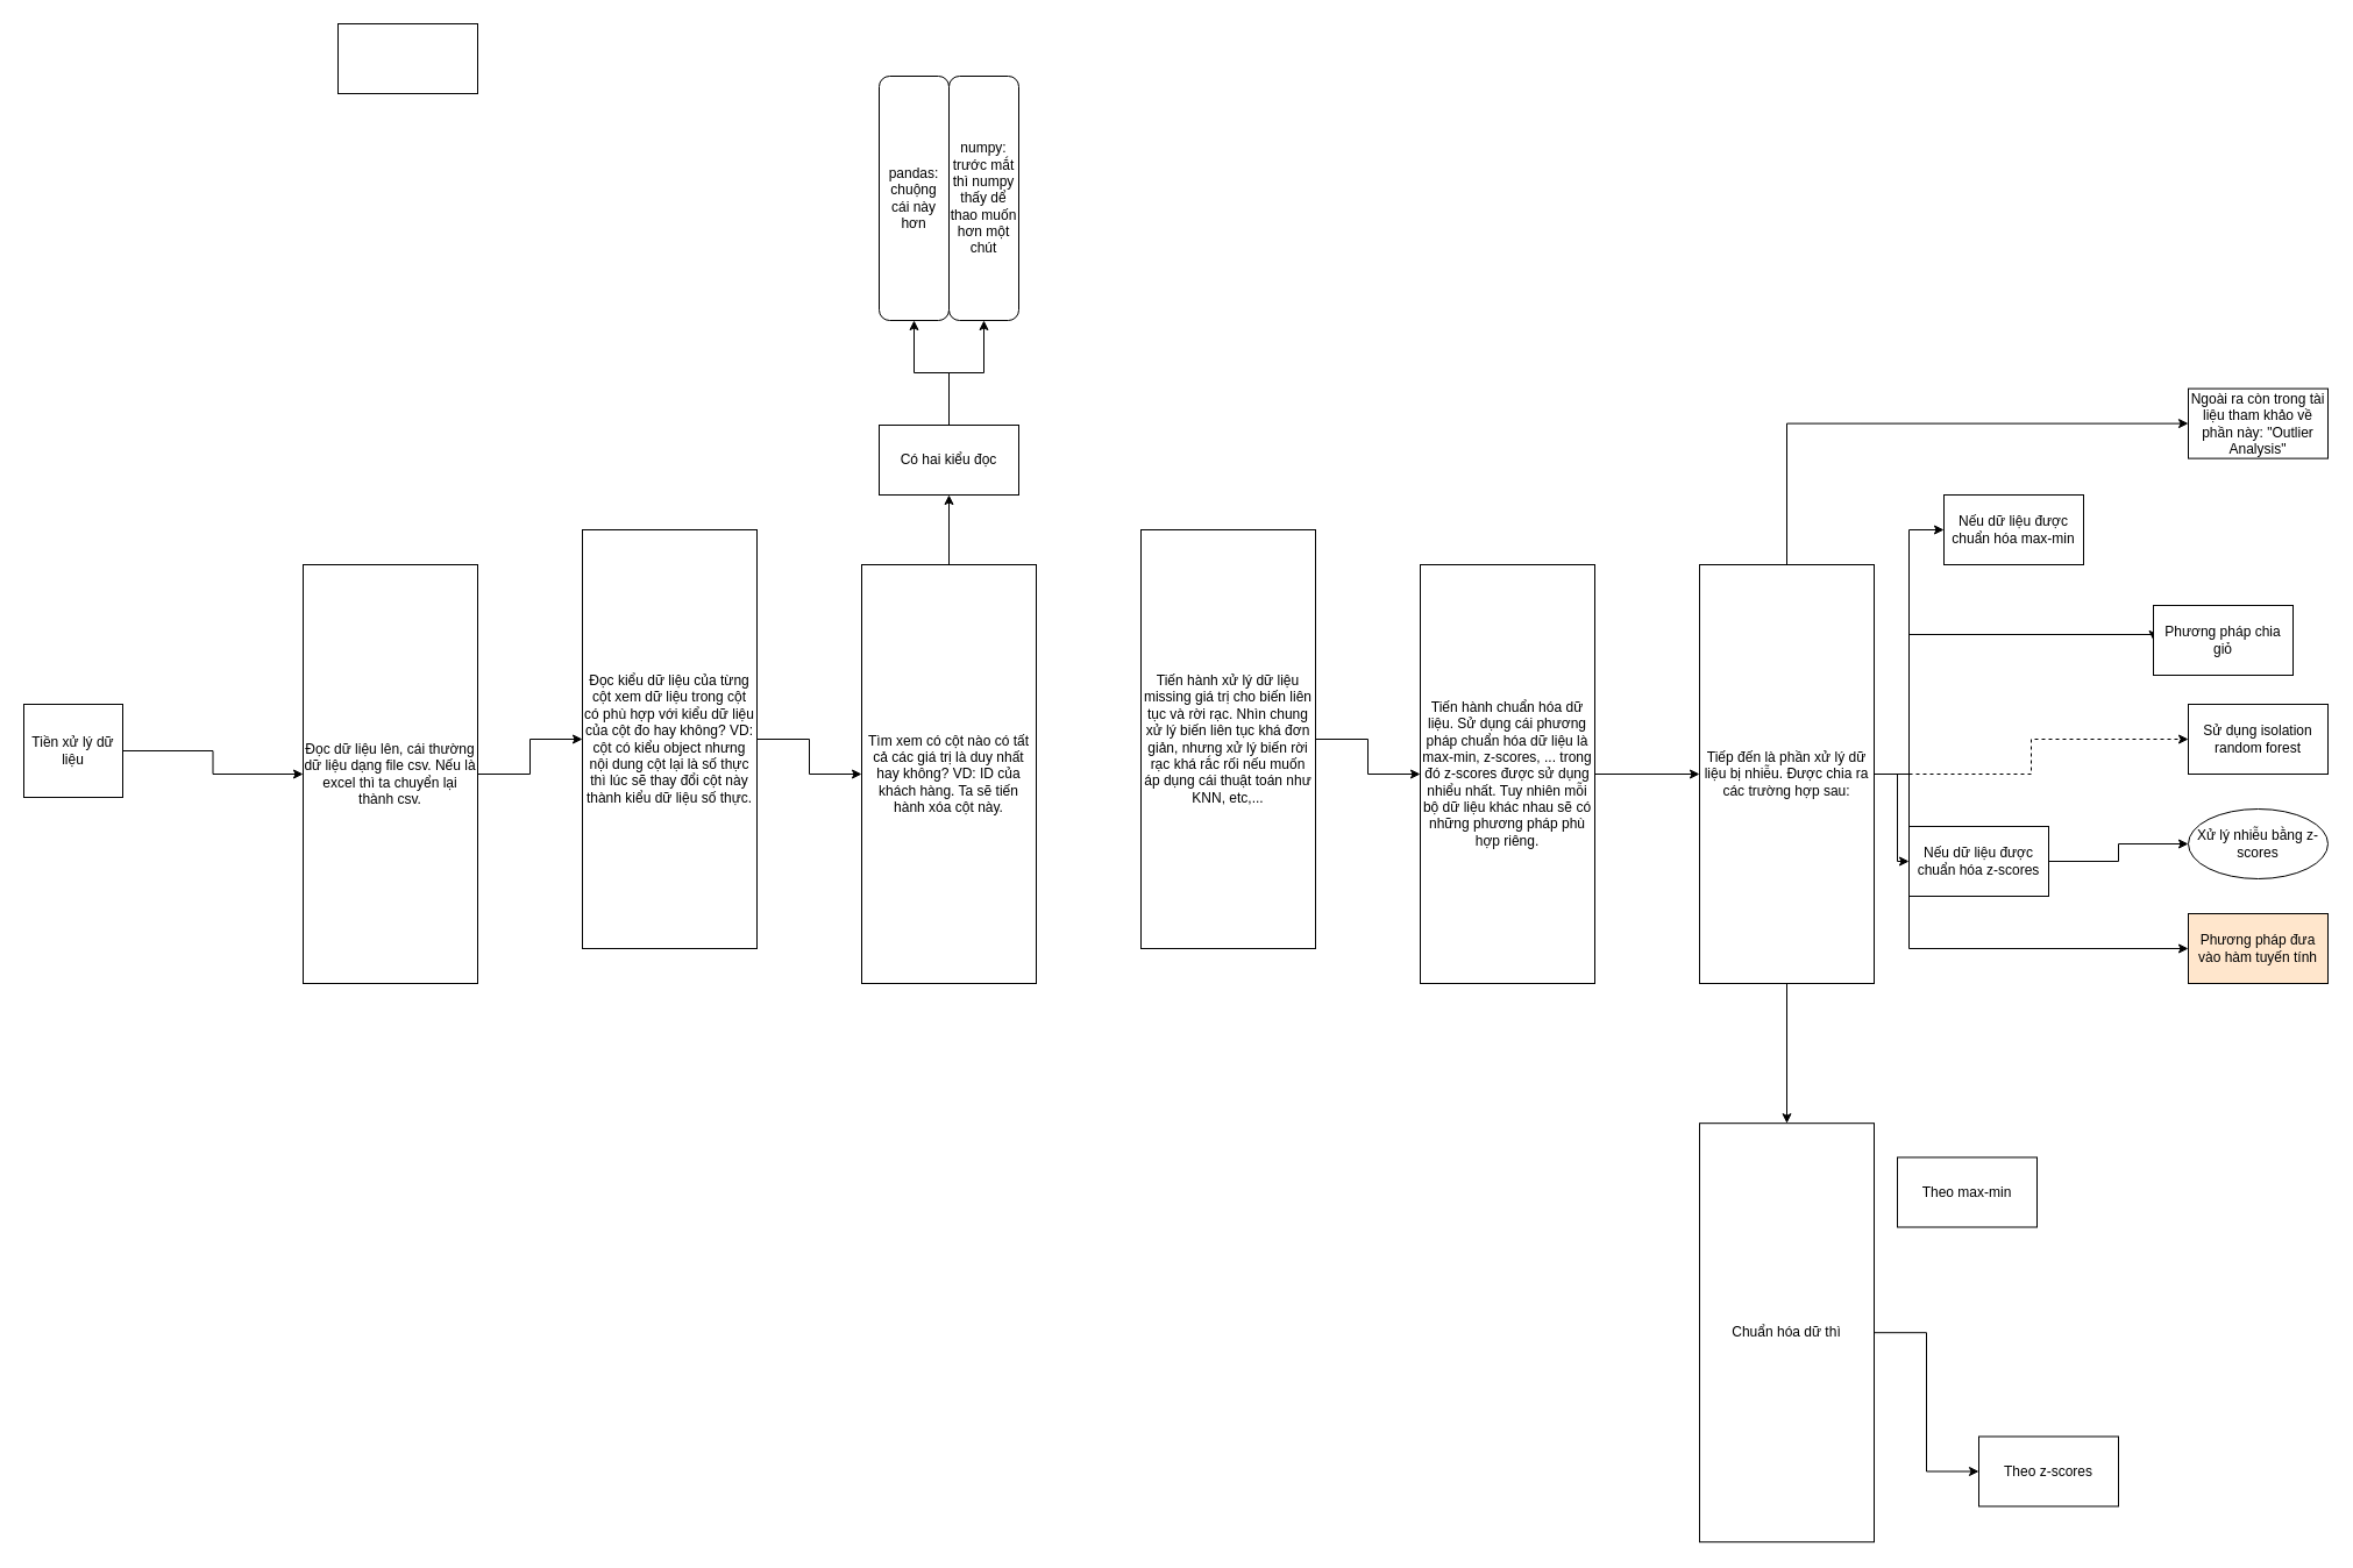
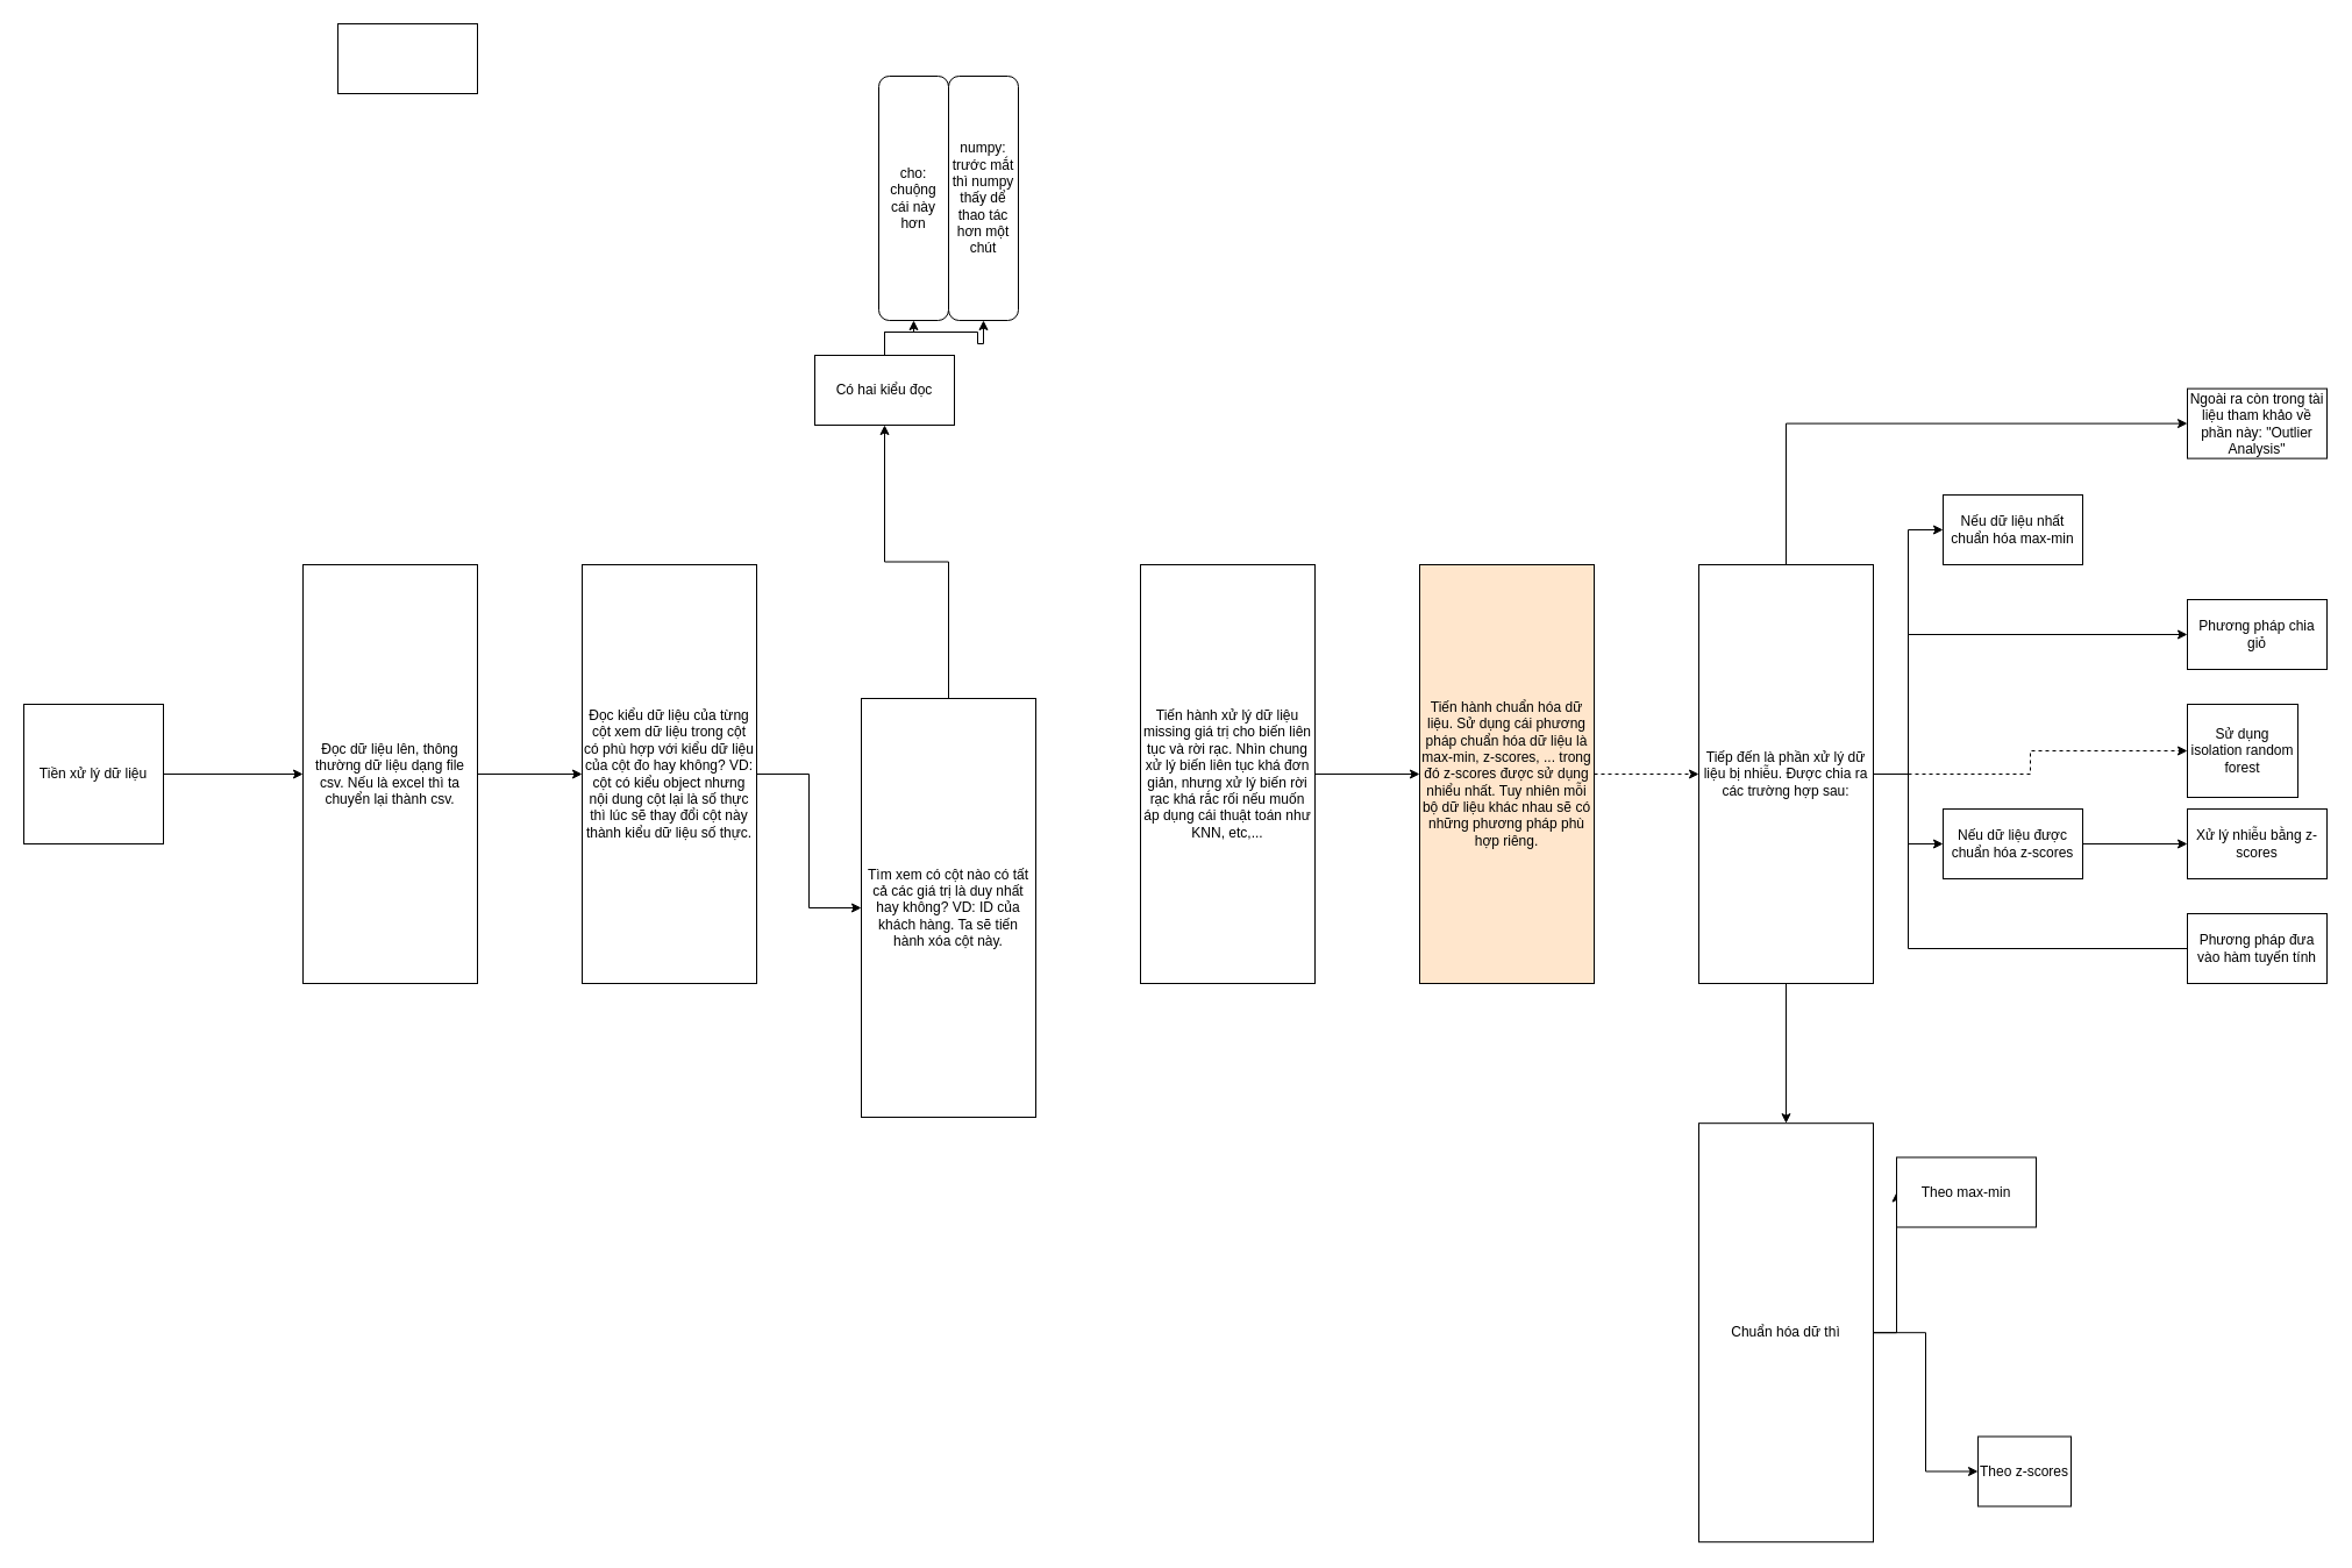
- <mxCell id="34" value="pandas: chuộng cái này hơn" style="rounded=1;whiteSpace=wrap;html=1;" vertex="1" parent="1"><mxGeometry x="755" y="65" width="60" height="210" as="geometry" /></mxCell>
+ <mxCell id="34" value="cho: chuộng cái này hơn" style="rounded=1;whiteSpace=wrap;html=1;" vertex="1" parent="1"><mxGeometry x="755" y="65" width="60" height="210" as="geometry" /></mxCell>
- <mxCell id="35" value="numpy: trước mắt thì numpy thấy dể thao muốn hơn một chút" style="rounded=1;whiteSpace=wrap;html=1;" vertex="1" parent="1"><mxGeometry x="815" y="65" width="60" height="210" as="geometry" /></mxCell>
+ <mxCell id="35" value="numpy: trước mắt thì numpy thấy dể thao tác hơn một chút" style="rounded=1;whiteSpace=wrap;html=1;" vertex="1" parent="1"><mxGeometry x="815" y="65" width="60" height="210" as="geometry" /></mxCell>
- <mxCell id="32" value="Có hai kiểu đọc" style="rounded=0;whiteSpace=wrap;html=1;" vertex="1" parent="1"><mxGeometry x="755" y="365" width="120" height="60" as="geometry" /></mxCell>
+ <mxCell id="32" value="Có hai kiểu đọc" style="rounded=0;whiteSpace=wrap;html=1;" vertex="1" parent="1"><mxGeometry x="700" y="305" width="120" height="60" as="geometry" /></mxCell>
- <mxCell id="22" value="Nếu dữ liệu được chuẩn hóa max-min" style="rounded=0;whiteSpace=wrap;html=1;" vertex="1" parent="1"><mxGeometry x="1670" y="425" width="120" height="60" as="geometry" /></mxCell>
+ <mxCell id="22" value="Nếu dữ liệu nhất chuẩn hóa max-min" style="rounded=0;whiteSpace=wrap;html=1;" vertex="1" parent="1"><mxGeometry x="1670" y="425" width="120" height="60" as="geometry" /></mxCell>
- <mxCell id="25" value="Phương pháp chia giỏ" style="rounded=0;whiteSpace=wrap;html=1;" vertex="1" parent="1"><mxGeometry x="1850" y="520" width="120" height="60" as="geometry" /></mxCell>
+ <mxCell id="25" value="Phương pháp chia giỏ" style="rounded=0;whiteSpace=wrap;html=1;" vertex="1" parent="1"><mxGeometry x="1880" y="515" width="120" height="60" as="geometry" /></mxCell>
- <mxCell id="7" value="Đọc kiểu dữ liệu của từng cột xem dữ liệu trong cột có phù hợp với kiểu dữ liệu của cột đo hay không? VD: cột có kiểu object nhưng nội dung cột lại là số thực thì lúc sẽ thay đổi cột này thành kiểu dữ liệu số thực." style="rounded=0;whiteSpace=wrap;html=1;" vertex="1" parent="1"><mxGeometry x="500" y="455" width="150" height="360" as="geometry" /></mxCell>
+ <mxCell id="7" value="Đọc kiểu dữ liệu của từng cột xem dữ liệu trong cột có phù hợp với kiểu dữ liệu của cột đo hay không? VD: cột có kiểu object nhưng nội dung cột lại là số thực thì lúc sẽ thay đổi cột này thành kiểu dữ liệu số thực." style="rounded=0;whiteSpace=wrap;html=1;" vertex="1" parent="1"><mxGeometry x="500" y="485" width="150" height="360" as="geometry" /></mxCell>
- <mxCell id="11" value="Tiến hành xử lý dữ liệu missing giá trị cho biến liên tục và rời rạc. Nhìn chung xử lý biến liên tục khá đơn giản, nhưng xử lý biến rời rạc khá rắc rối nếu muốn áp dụng cái thuật toán như KNN, etc,..." style="rounded=0;whiteSpace=wrap;html=1;" vertex="1" parent="1"><mxGeometry x="980" y="455" width="150" height="360" as="geometry" /></mxCell>
+ <mxCell id="11" value="Tiến hành xử lý dữ liệu missing giá trị cho biến liên tục và rời rạc. Nhìn chung xử lý biến liên tục khá đơn giản, nhưng xử lý biến rời rạc khá rắc rối nếu muốn áp dụng cái thuật toán như KNN, etc,..." style="rounded=0;whiteSpace=wrap;html=1;" vertex="1" parent="1"><mxGeometry x="980" y="485" width="150" height="360" as="geometry" /></mxCell>
- <mxCell id="27" value="Sử dụng isolation random forest" style="rounded=0;whiteSpace=wrap;html=1;" vertex="1" parent="1"><mxGeometry x="1880" y="605" width="120" height="60" as="geometry" /></mxCell>
+ <mxCell id="27" value="Sử dụng isolation random forest" style="rounded=0;whiteSpace=wrap;html=1;" vertex="1" parent="1"><mxGeometry x="1880" y="605" width="95" height="80" as="geometry" /></mxCell>
- <mxCell id="3" value="Tiền xử lý dữ liệu" style="rounded=0;whiteSpace=wrap;html=1;" vertex="1" parent="1"><mxGeometry x="20" y="605" width="85" height="80" as="geometry" /></mxCell>
+ <mxCell id="3" value="Tiền xử lý dữ liệu" style="rounded=0;whiteSpace=wrap;html=1;" vertex="1" parent="1"><mxGeometry x="20" y="605" width="120" height="120" as="geometry" /></mxCell>
- <mxCell id="5" value="Đọc dữ liệu lên, cái thường dữ liệu dạng file csv. Nếu là excel thì ta chuyển lại thành csv." style="rounded=0;whiteSpace=wrap;html=1;" vertex="1" parent="1"><mxGeometry x="260" y="485" width="150" height="360" as="geometry" /></mxCell>
+ <mxCell id="5" value="Đọc dữ liệu lên, thông thường dữ liệu dạng file csv. Nếu là excel thì ta chuyển lại thành csv." style="rounded=0;whiteSpace=wrap;html=1;" vertex="1" parent="1"><mxGeometry x="260" y="485" width="150" height="360" as="geometry" /></mxCell>
- <mxCell id="9" value="Tìm xem có cột nào có tất cả các giá trị là duy nhất hay không? VD: ID của khách hàng. Ta sẽ tiến hành xóa cột này." style="rounded=0;whiteSpace=wrap;html=1;" vertex="1" parent="1"><mxGeometry x="740" y="485" width="150" height="360" as="geometry" /></mxCell>
+ <mxCell id="9" value="Tìm xem có cột nào có tất cả các giá trị là duy nhất hay không? VD: ID của khách hàng. Ta sẽ tiến hành xóa cột này." style="rounded=0;whiteSpace=wrap;html=1;" vertex="1" parent="1"><mxGeometry x="740" y="600" width="150" height="360" as="geometry" /></mxCell>
- <mxCell id="13" value="Tiến hành chuẩn hóa dữ liệu. Sử dụng cái phương pháp chuẩn hóa dữ liệu là max-min, z-scores, ... trong đó z-scores được sử dụng nhiểu nhất. Tuy nhiên mỗi bộ dữ liệu khác nhau sẽ có những phương pháp phù hợp riêng." style="rounded=0;whiteSpace=wrap;html=1;" vertex="1" parent="1"><mxGeometry x="1220" y="485" width="150" height="360" as="geometry" /></mxCell>
+ <mxCell id="13" value="Tiến hành chuẩn hóa dữ liệu. Sử dụng cái phương pháp chuẩn hóa dữ liệu là max-min, z-scores, ... trong đó z-scores được sử dụng nhiểu nhất. Tuy nhiên mỗi bộ dữ liệu khác nhau sẽ có những phương pháp phù hợp riêng." style="rounded=0;whiteSpace=wrap;html=1;fillColor=#ffe6cc;" vertex="1" parent="1"><mxGeometry x="1220" y="485" width="150" height="360" as="geometry" /></mxCell>
- <mxCell id="12" style="edgeStyle=orthogonalEdgeStyle;rounded=0;orthogonalLoop=1;jettySize=auto;html=1;entryX=0;entryY=0.5;entryDx=0;entryDy=0;" edge="1" parent="1" source="13" target="21"><mxGeometry relative="1" as="geometry"><mxPoint x="1415" y="665" as="targetPoint" /></mxGeometry></mxCell>
+ <mxCell id="12" style="edgeStyle=orthogonalEdgeStyle;rounded=0;orthogonalLoop=1;jettySize=auto;html=1;entryX=0;entryY=0.5;entryDx=0;entryDy=0;dashed=1;" edge="1" parent="1" source="13" target="21"><mxGeometry relative="1" as="geometry"><mxPoint x="1415" y="665" as="targetPoint" /></mxGeometry></mxCell>
- <mxCell id="26" value="Xử lý nhiễu bằng z-scores" style="ellipse;whiteSpace=wrap;html=1;" vertex="1" parent="1"><mxGeometry x="1880" y="695" width="120" height="60" as="geometry" /></mxCell>
+ <mxCell id="26" value="Xử lý nhiễu bằng z-scores" style="rounded=0;whiteSpace=wrap;html=1;" vertex="1" parent="1"><mxGeometry x="1880" y="695" width="120" height="60" as="geometry" /></mxCell>
- <mxCell id="24" value="Nếu dữ liệu được chuẩn hóa z-scores" style="rounded=0;whiteSpace=wrap;html=1;" vertex="1" parent="1"><mxGeometry x="1640" y="710" width="120" height="60" as="geometry" /></mxCell>
+ <mxCell id="24" value="Nếu dữ liệu được chuẩn hóa z-scores" style="rounded=0;whiteSpace=wrap;html=1;" vertex="1" parent="1"><mxGeometry x="1670" y="695" width="120" height="60" as="geometry" /></mxCell>
- <mxCell id="18" style="edgeStyle=orthogonalEdgeStyle;rounded=0;orthogonalLoop=1;jettySize=auto;html=1;" edge="1" parent="1" source="21" target="28"><mxGeometry relative="1" as="geometry"><mxPoint x="1879" y="905" as="targetPoint" /><Array as="points"><mxPoint x="1640" y="665" /><mxPoint x="1640" y="815" /></Array></mxGeometry></mxCell>
+ <mxCell id="18" style="edgeStyle=orthogonalEdgeStyle;rounded=0;orthogonalLoop=1;jettySize=auto;html=1;endArrow=none;" edge="1" parent="1" source="21" target="28"><mxGeometry relative="1" as="geometry"><mxPoint x="1879" y="905" as="targetPoint" /><Array as="points"><mxPoint x="1640" y="665" /><mxPoint x="1640" y="815" /></Array></mxGeometry></mxCell>
- <mxCell id="28" value="Phương pháp đưa vào hàm tuyến tính" style="rounded=0;whiteSpace=wrap;html=1;fillColor=#ffe6cc;" vertex="1" parent="1"><mxGeometry x="1880" y="785" width="120" height="60" as="geometry" /></mxCell>
+ <mxCell id="28" value="Phương pháp đưa vào hàm tuyến tính" style="rounded=0;whiteSpace=wrap;html=1;" vertex="1" parent="1"><mxGeometry x="1880" y="785" width="120" height="60" as="geometry" /></mxCell>
+ <mxCell id="36" style="edgeStyle=orthogonalEdgeStyle;rounded=0;orthogonalLoop=1;jettySize=auto;html=1;entryX=0;entryY=0.5;entryDx=0;entryDy=0;" edge="1" parent="1" source="38" target="39"><mxGeometry relative="1" as="geometry"><mxPoint x="1685" y="1039.5" as="targetPoint" /></mxGeometry></mxCell>
- <mxCell id="40" value="Theo z-scores" style="rounded=0;whiteSpace=wrap;html=1;" vertex="1" parent="1"><mxGeometry x="1700" y="1234.5" width="120" height="60" as="geometry" /></mxCell>
+ <mxCell id="40" value="Theo z-scores" style="rounded=0;whiteSpace=wrap;html=1;" vertex="1" parent="1"><mxGeometry x="1700" y="1234.5" width="80" height="60" as="geometry" /></mxCell>
